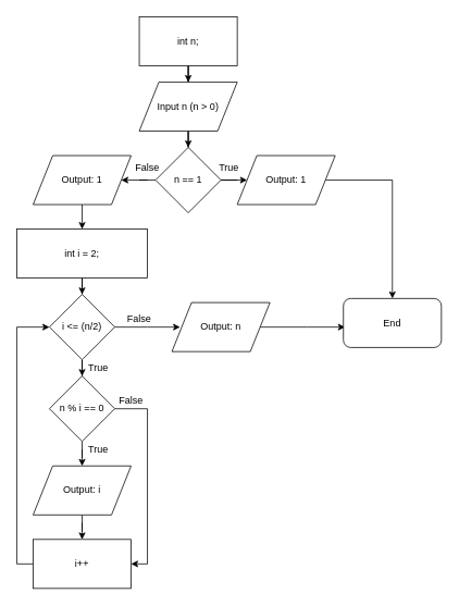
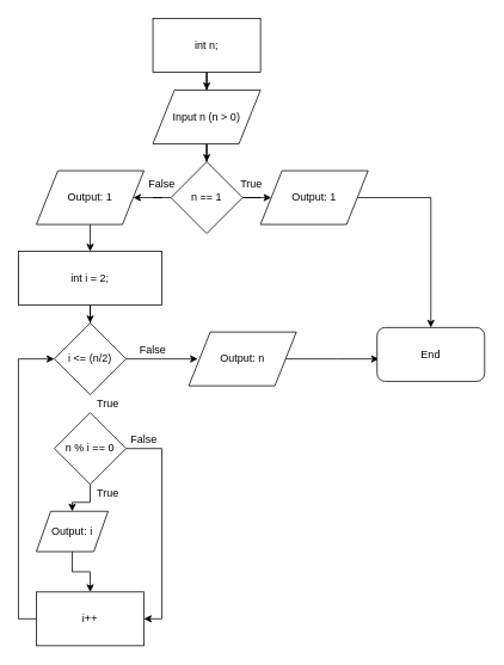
- <mxCell id="15" value="" style="edgeStyle=orthogonalEdgeStyle;rounded=0;orthogonalLoop=1;jettySize=auto;html=1;" edge="1" parent="1" source="17" target="20"><mxGeometry relative="1" as="geometry" /></mxCell>
- <mxCell id="24" value="Output: i" style="shape=parallelogram;perimeter=parallelogramPerimeter;whiteSpace=wrap;html=1;" vertex="1" parent="1"><mxGeometry x="40" y="570" width="120" height="60" as="geometry" /></mxCell>
+ <mxCell id="24" value="Output: i" style="shape=parallelogram;perimeter=parallelogramPerimeter;whiteSpace=wrap;html=1;" vertex="1" parent="1"><mxGeometry x="40" y="570" width="80" height="45" as="geometry" /></mxCell>
